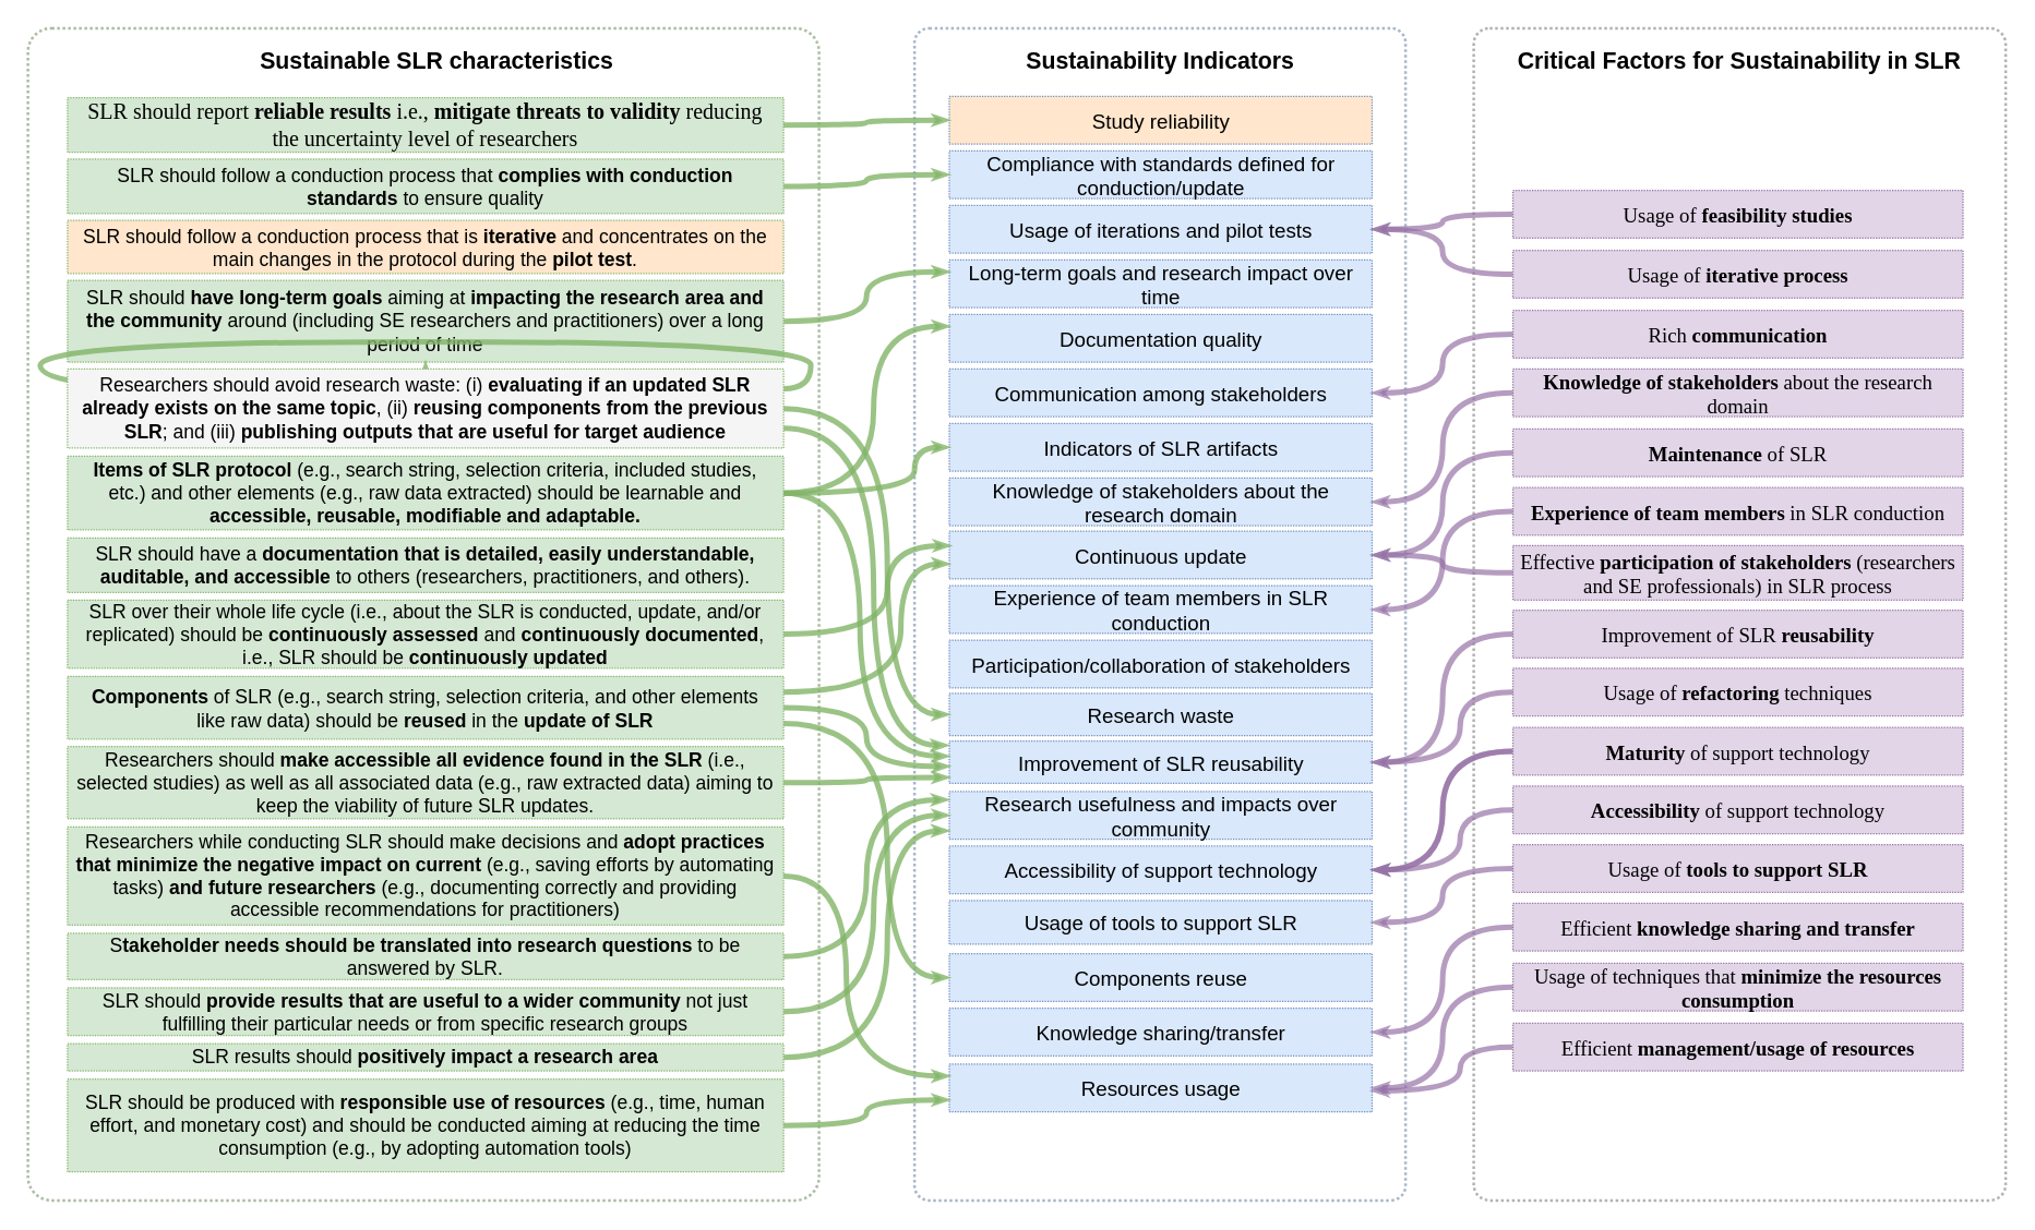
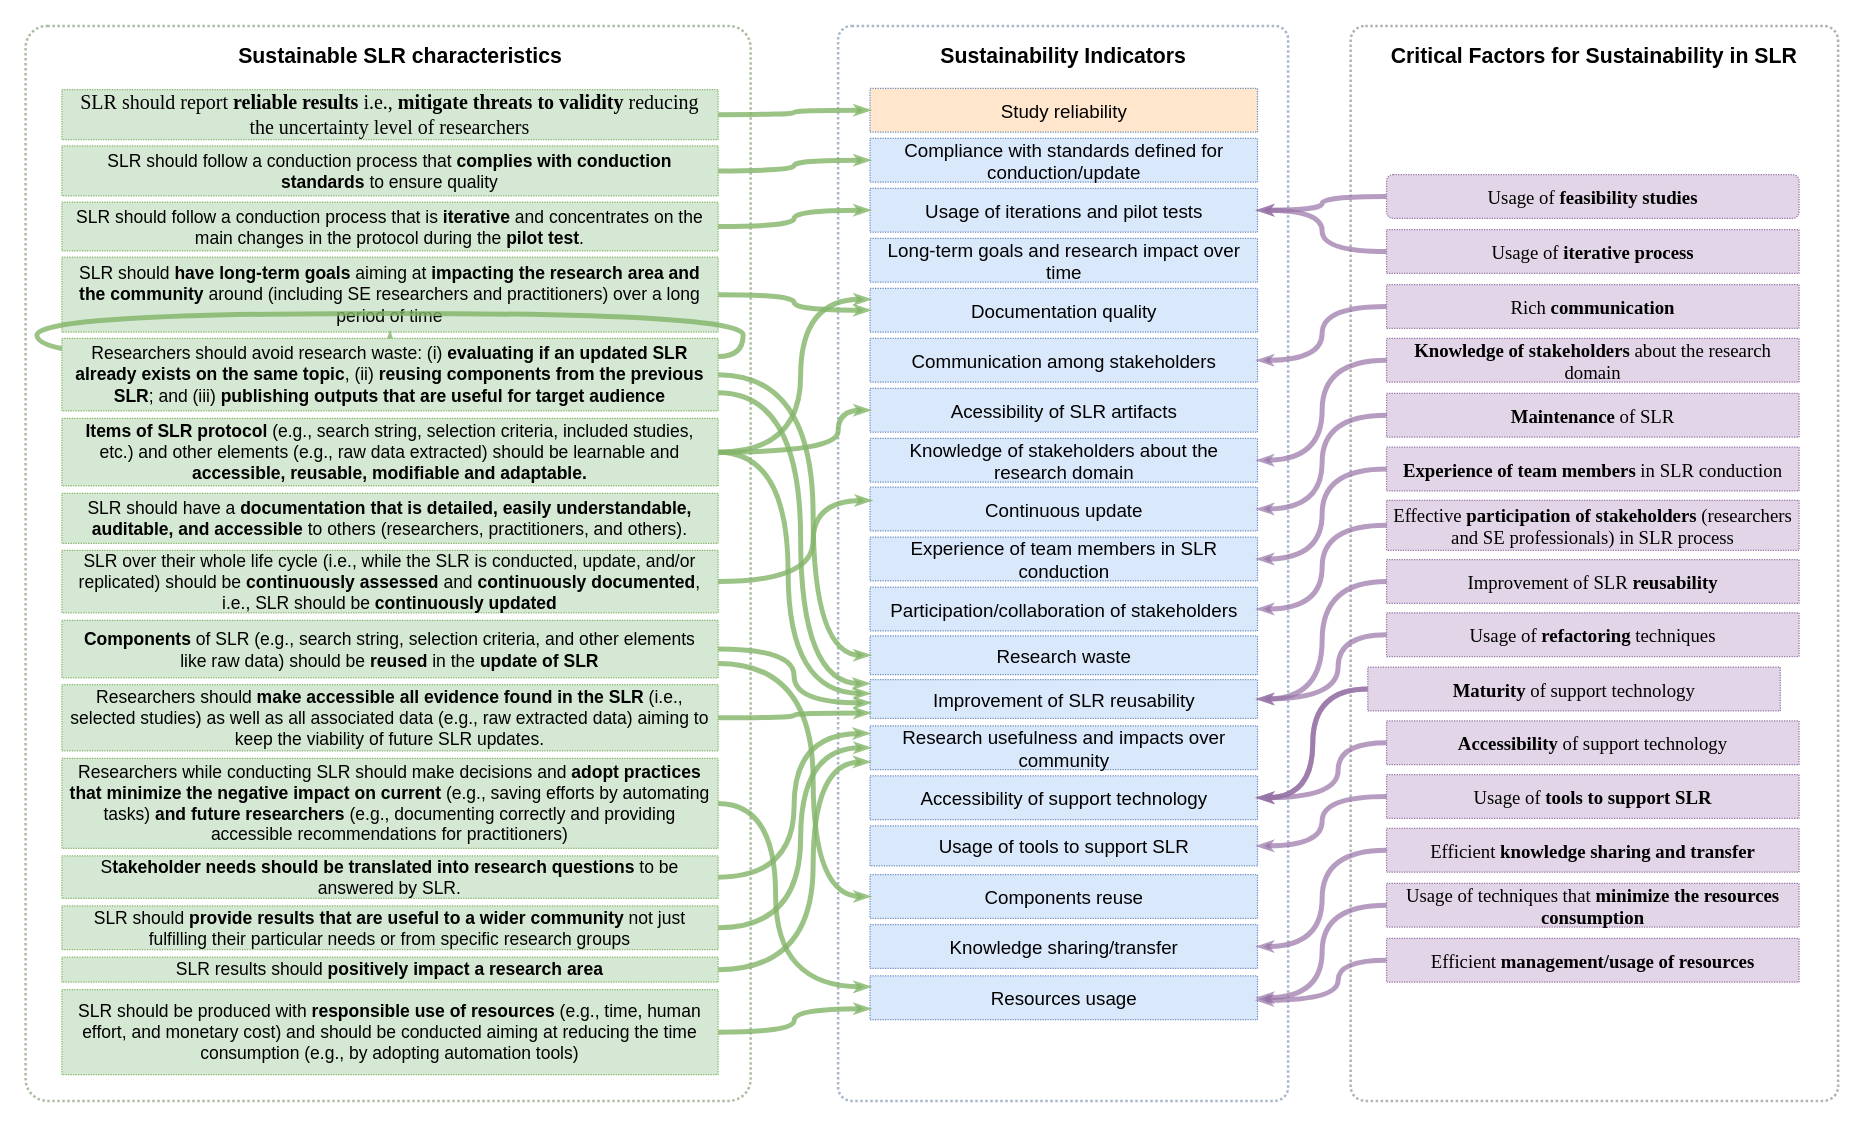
- <mxCell id="38" value="&lt;span style=&quot;font-family: calibri; font-size: 15px;&quot;&gt;Usage of&amp;nbsp;&lt;/span&gt;&lt;b style=&quot;font-family: calibri; font-size: 15px;&quot;&gt;feasibility studies&lt;/b&gt;" style="rounded=0;whiteSpace=wrap;html=1;align=center;fillColor=#e1d5e7;strokeColor=#9673a6;dashed=1;dashPattern=1 1;fontSize=15;" parent="1" vertex="1"><mxGeometry x="1108.75" y="139" width="330" height="35" as="geometry" /></mxCell>
+ <mxCell id="38" value="&lt;span style=&quot;font-family: calibri; font-size: 15px;&quot;&gt;Usage of&amp;nbsp;&lt;/span&gt;&lt;b style=&quot;font-family: calibri; font-size: 15px;&quot;&gt;feasibility studies&lt;/b&gt;" style="whiteSpace=wrap;html=1;align=center;fillColor=#e1d5e7;strokeColor=#9673a6;dashed=1;dashPattern=1 1;fontSize=15;rounded=1;" parent="1" vertex="1"><mxGeometry x="1108.75" y="139" width="330" height="35" as="geometry" /></mxCell>
+ <mxCell id="46" style="edgeStyle=orthogonalEdgeStyle;orthogonalLoop=1;jettySize=auto;html=1;entryX=0;entryY=0.5;entryDx=0;entryDy=0;strokeWidth=4;fillColor=#d5e8d4;endSize=0;endArrow=classicThin;endFill=1;targetPerimeterSpacing=0;curved=1;opacity=80;strokeColor=#82B568;startSize=0;" parent="1" source="47" target="6" edge="1"><mxGeometry relative="1" as="geometry" /></mxCell>
- <mxCell id="47" value="&lt;span style=&quot;font-size: 14px;&quot;&gt;SLR should follow a conduction process that is &lt;b style=&quot;font-size: 14px;&quot;&gt;iterative &lt;/b&gt;and concentrates on the main changes in the protocol during the &lt;b style=&quot;font-size: 14px;&quot;&gt;pilot test&lt;/b&gt;. &lt;/span&gt;" style="rounded=0;whiteSpace=wrap;html=1;align=center;fillColor=#ffe6cc;fontSize=14;strokeColor=#82b366;labelBackgroundColor=none;spacing=7;dashed=1;dashPattern=1 1;" parent="1" vertex="1"><mxGeometry x="49" y="161" width="525" height="39" as="geometry" /></mxCell>
+ <mxCell id="47" value="&lt;span style=&quot;font-size: 14px;&quot;&gt;SLR should follow a conduction process that is &lt;b style=&quot;font-size: 14px;&quot;&gt;iterative &lt;/b&gt;and concentrates on the main changes in the protocol during the &lt;b style=&quot;font-size: 14px;&quot;&gt;pilot test&lt;/b&gt;. &lt;/span&gt;" style="rounded=0;whiteSpace=wrap;html=1;align=center;fillColor=#d5e8d4;fontSize=14;strokeColor=#82b366;labelBackgroundColor=none;spacing=7;dashed=1;dashPattern=1 1;" parent="1" vertex="1"><mxGeometry x="49" y="161" width="525" height="39" as="geometry" /></mxCell>
- <mxCell id="48" style="edgeStyle=orthogonalEdgeStyle;orthogonalLoop=1;jettySize=auto;html=1;strokeWidth=4;entryX=0;entryY=0.25;entryDx=0;entryDy=0;fillColor=#d5e8d4;endSize=0;endArrow=classicThin;endFill=1;targetPerimeterSpacing=0;curved=1;opacity=80;strokeColor=#82B568;startSize=0;exitX=1;exitY=0.5;exitDx=0;exitDy=0;" parent="1" source="49" target="22" edge="1"><mxGeometry relative="1" as="geometry"><mxPoint x="650" y="500" as="targetPoint" /></mxGeometry></mxCell>
+ <mxCell id="48" style="edgeStyle=orthogonalEdgeStyle;orthogonalLoop=1;jettySize=auto;html=1;strokeWidth=4;fillColor=#d5e8d4;endSize=0;endArrow=classicThin;endFill=1;targetPerimeterSpacing=0;curved=1;opacity=80;strokeColor=#82B568;startSize=0;exitX=1;exitY=0.5;exitDx=0;exitDy=0;" parent="1" source="49" target="7" edge="1"><mxGeometry relative="1" as="geometry"><mxPoint x="650" y="500" as="targetPoint" /></mxGeometry></mxCell>
- <mxCell id="74" value="&lt;span style=&quot;font-size: 14px;&quot;&gt;Researchers should avoid research waste: (i) &lt;b style=&quot;font-size: 14px;&quot;&gt;evaluating if an updated SLR already exists on the same topic&lt;/b&gt;, (ii) &lt;b style=&quot;font-size: 14px;&quot;&gt;reusing components from the previous SLR&lt;/b&gt;; and (iii) &lt;b style=&quot;font-size: 14px;&quot;&gt;publishing outputs that are useful for target audience&lt;/b&gt;&lt;/span&gt;" style="rounded=0;whiteSpace=wrap;html=1;align=center;fillColor=#f5f5f5;fontSize=14;strokeColor=#82b366;labelBackgroundColor=none;spacing=7;dashed=1;dashPattern=1 1;" parent="1" vertex="1"><mxGeometry x="49" y="270" width="525" height="58" as="geometry" /></mxCell>
+ <mxCell id="74" value="&lt;span style=&quot;font-size: 14px;&quot;&gt;Researchers should avoid research waste: (i) &lt;b style=&quot;font-size: 14px;&quot;&gt;evaluating if an updated SLR already exists on the same topic&lt;/b&gt;, (ii) &lt;b style=&quot;font-size: 14px;&quot;&gt;reusing components from the previous SLR&lt;/b&gt;; and (iii) &lt;b style=&quot;font-size: 14px;&quot;&gt;publishing outputs that are useful for target audience&lt;/b&gt;&lt;/span&gt;" style="rounded=0;whiteSpace=wrap;html=1;align=center;fillColor=#d5e8d4;fontSize=14;strokeColor=#82b366;labelBackgroundColor=none;spacing=7;dashed=1;dashPattern=1 1;" parent="1" vertex="1"><mxGeometry x="49" y="270" width="525" height="58" as="geometry" /></mxCell>
- <mxCell id="15" value="&lt;span style=&quot;font-size: 15px;&quot;&gt;Indicators of SLR artifacts&lt;/span&gt;" style="rounded=0;whiteSpace=wrap;html=1;align=center;fillColor=#dae8fc;verticalAlign=middle;fontSize=15;strokeColor=#6c8ebf;labelBackgroundColor=none;dashed=1;dashPattern=1 1;" parent="1" vertex="1"><mxGeometry x="695.5" y="310" width="310" height="35" as="geometry" /></mxCell>
+ <mxCell id="15" value="&lt;span style=&quot;font-size: 15px;&quot;&gt;Acessibility of SLR artifacts&lt;/span&gt;" style="rounded=0;whiteSpace=wrap;html=1;align=center;fillColor=#dae8fc;verticalAlign=middle;fontSize=15;strokeColor=#6c8ebf;labelBackgroundColor=none;dashed=1;dashPattern=1 1;" parent="1" vertex="1"><mxGeometry x="695.5" y="310" width="310" height="35" as="geometry" /></mxCell>
- <mxCell id="78" style="edgeStyle=orthogonalEdgeStyle;orthogonalLoop=1;jettySize=auto;html=1;strokeWidth=4;fillColor=#e1d5e7;strokeColor=#9673a6;endArrow=classicThin;endFill=1;curved=1;opacity=70;endSize=0;startArrow=none;startFill=0;startSize=0;targetPerimeterSpacing=0;sourcePerimeterSpacing=0;" parent="1" source="25" target="20" edge="1"><mxGeometry relative="1" as="geometry"><mxPoint x="1020" y="469" as="targetPoint" /></mxGeometry></mxCell>
+ <mxCell id="78" style="edgeStyle=orthogonalEdgeStyle;orthogonalLoop=1;jettySize=auto;html=1;strokeWidth=4;fillColor=#e1d5e7;strokeColor=#9673a6;endArrow=classicThin;endFill=1;curved=1;entryX=1;entryY=0.5;entryDx=0;entryDy=0;opacity=70;endSize=0;startArrow=none;startFill=0;startSize=0;targetPerimeterSpacing=0;sourcePerimeterSpacing=0;" parent="1" source="25" target="11" edge="1"><mxGeometry relative="1" as="geometry"><mxPoint x="1020" y="469" as="targetPoint" /></mxGeometry></mxCell>
- <mxCell id="76" value="&lt;span style=&quot;font-size: 14px;&quot;&gt;SLR over their whole life cycle (i.e., about the SLR is conducted, update, and/or replicated) should be&lt;/span&gt;&lt;b style=&quot;font-size: 14px;&quot;&gt;&amp;nbsp;continuously assessed&lt;/b&gt;&lt;span style=&quot;font-size: 14px;&quot;&gt;&amp;nbsp;and&amp;nbsp;&lt;/span&gt;&lt;b style=&quot;font-size: 14px;&quot;&gt;continuously documented&lt;/b&gt;&lt;span style=&quot;font-size: 14px;&quot;&gt;, i.e., SLR should be&amp;nbsp;&lt;/span&gt;&lt;b style=&quot;font-size: 14px;&quot;&gt;continuously updated&lt;/b&gt;" style="rounded=0;whiteSpace=wrap;html=1;align=center;fillColor=#d5e8d4;fontSize=14;strokeColor=#82b366;labelBackgroundColor=none;spacing=7;dashed=1;dashPattern=1 1;" parent="1" vertex="1"><mxGeometry x="49" y="439.5" width="525" height="50" as="geometry" /></mxCell>
+ <mxCell id="76" value="&lt;span style=&quot;font-size: 14px;&quot;&gt;SLR over their whole life cycle (i.e., while the SLR is conducted, update, and/or replicated) should be&lt;/span&gt;&lt;b style=&quot;font-size: 14px;&quot;&gt;&amp;nbsp;continuously assessed&lt;/b&gt;&lt;span style=&quot;font-size: 14px;&quot;&gt;&amp;nbsp;and&amp;nbsp;&lt;/span&gt;&lt;b style=&quot;font-size: 14px;&quot;&gt;continuously documented&lt;/b&gt;&lt;span style=&quot;font-size: 14px;&quot;&gt;, i.e., SLR should be&amp;nbsp;&lt;/span&gt;&lt;b style=&quot;font-size: 14px;&quot;&gt;continuously updated&lt;/b&gt;" style="rounded=0;whiteSpace=wrap;html=1;align=center;fillColor=#d5e8d4;fontSize=14;strokeColor=#82b366;labelBackgroundColor=none;spacing=7;dashed=1;dashPattern=1 1;" parent="1" vertex="1"><mxGeometry x="49" y="439.5" width="525" height="50" as="geometry" /></mxCell>
- <mxCell id="57" style="edgeStyle=orthogonalEdgeStyle;orthogonalLoop=1;jettySize=auto;html=1;entryX=0;entryY=0.686;entryDx=0;entryDy=0;strokeWidth=4;fillColor=#d5e8d4;endSize=0;endArrow=classicThin;endFill=1;targetPerimeterSpacing=0;curved=1;opacity=80;strokeColor=#82B568;startSize=0;exitX=1;exitY=0.25;exitDx=0;exitDy=0;entryPerimeter=0;" parent="1" source="60" target="20" edge="1"><mxGeometry relative="1" as="geometry"><Array as="points"><mxPoint x="660" y="507" /><mxPoint x="660" y="413" /></Array></mxGeometry></mxCell>
- <mxCell id="91" value="&lt;b style=&quot;font-family: calibri; font-size: 15px;&quot;&gt;Maturity&amp;nbsp;&lt;/b&gt;&lt;span style=&quot;font-family: calibri; font-size: 15px;&quot;&gt;of support technology&lt;/span&gt;" style="rounded=0;whiteSpace=wrap;html=1;align=center;fillColor=#e1d5e7;strokeColor=#9673a6;dashed=1;dashPattern=1 1;fontSize=15;" parent="1" vertex="1"><mxGeometry x="1108.75" y="533" width="330" height="35" as="geometry" /></mxCell>
+ <mxCell id="91" value="&lt;b style=&quot;font-family: calibri; font-size: 15px;&quot;&gt;Maturity&amp;nbsp;&lt;/b&gt;&lt;span style=&quot;font-family: calibri; font-size: 15px;&quot;&gt;of support technology&lt;/span&gt;" style="rounded=0;whiteSpace=wrap;html=1;align=center;fillColor=#e1d5e7;strokeColor=#9673a6;dashed=1;dashPattern=1 1;fontSize=15;" parent="1" vertex="1"><mxGeometry x="1093.75" y="533" width="330" height="35" as="geometry" /></mxCell>
